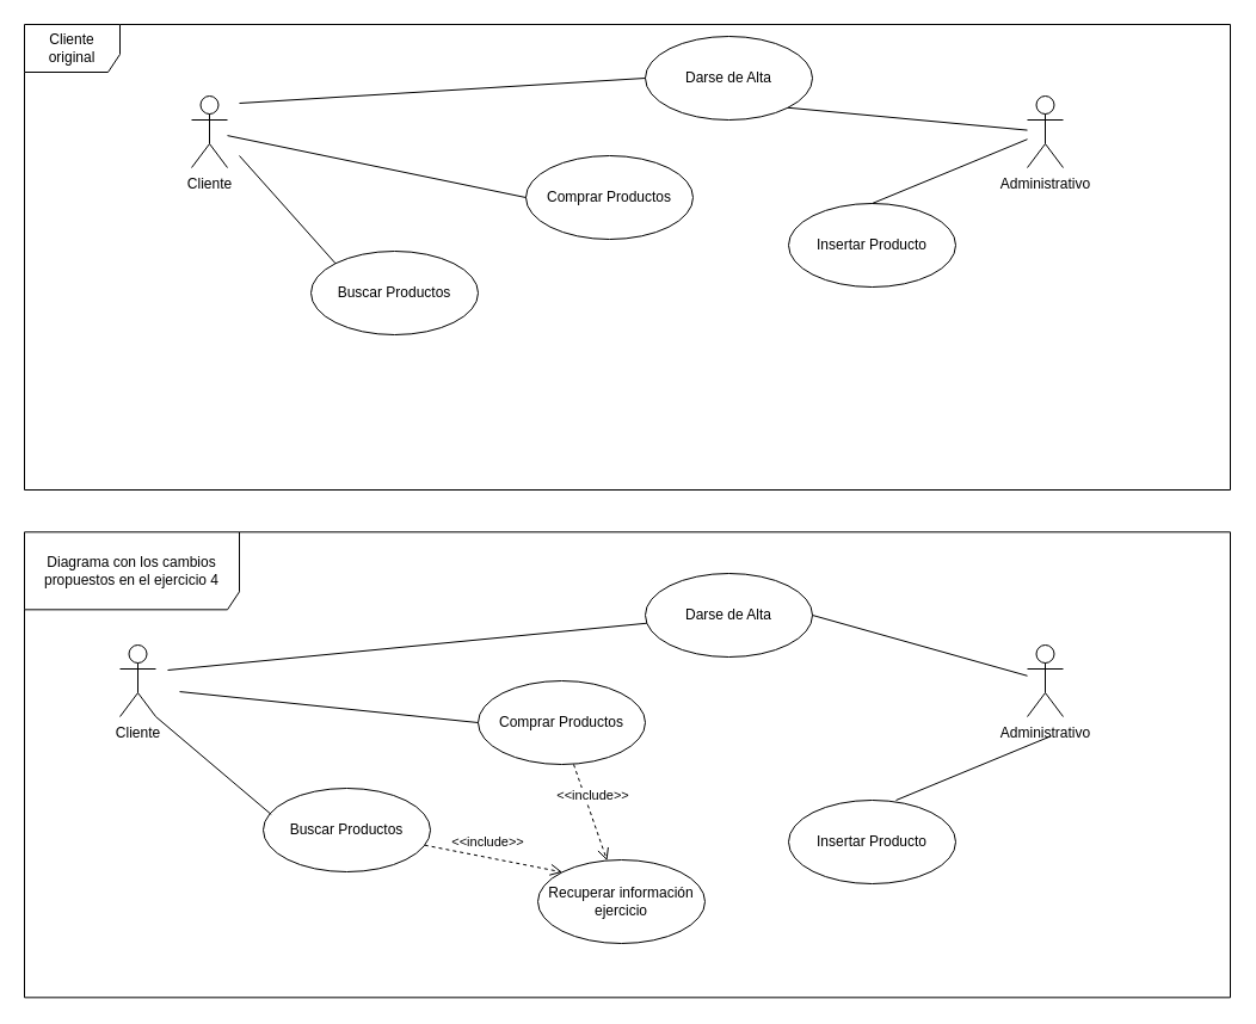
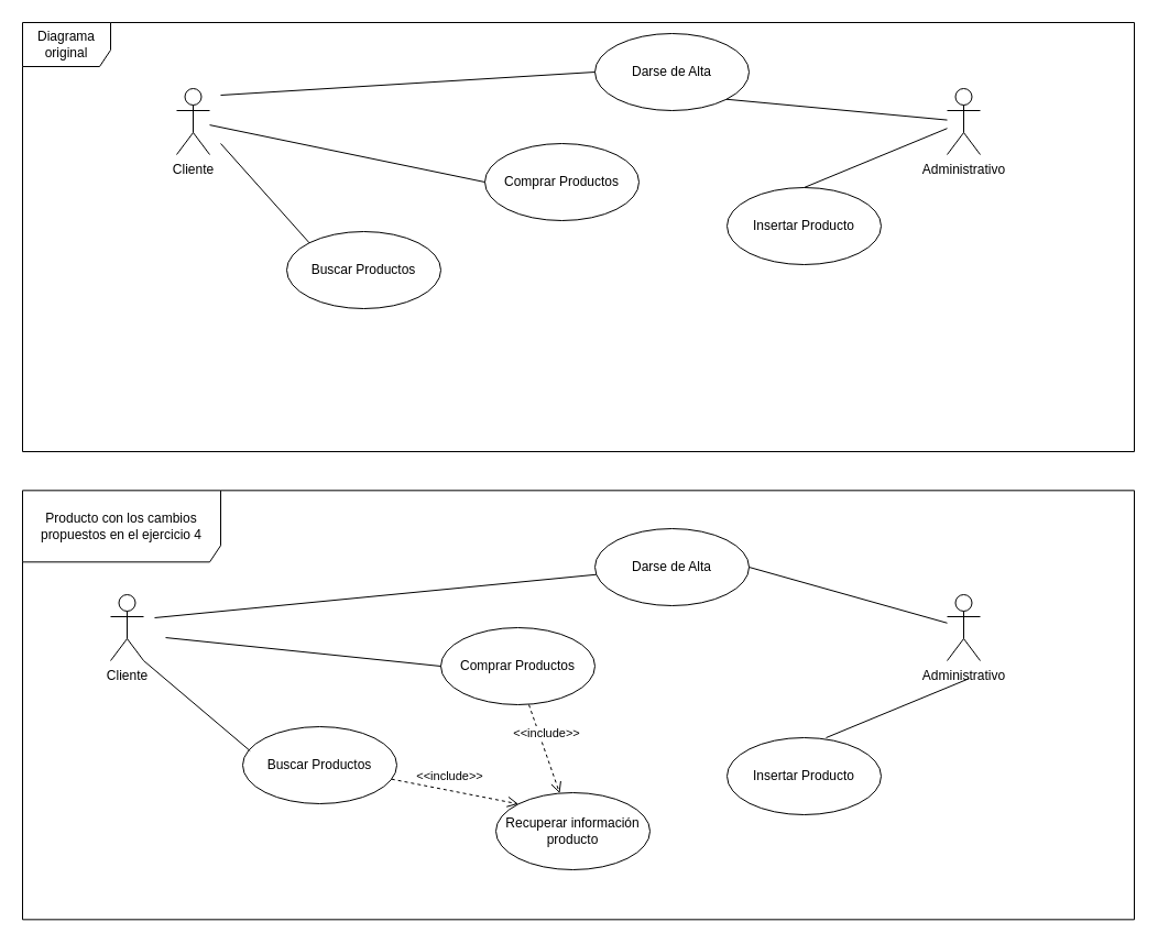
- <mxCell id="2" value="Cliente original" style="shape=umlFrame;whiteSpace=wrap;html=1;width=80;height=40;" parent="1" vertex="1"><mxGeometry x="20" y="20" width="1010" height="390" as="geometry" /></mxCell>
+ <mxCell id="2" value="Diagrama original" style="shape=umlFrame;whiteSpace=wrap;html=1;width=80;height=40;" parent="1" vertex="1"><mxGeometry x="20" y="20" width="1010" height="390" as="geometry" /></mxCell>
- <mxCell id="14" value="Diagrama con los cambios propuestos en el ejercicio 4" style="shape=umlFrame;whiteSpace=wrap;html=1;width=180;height=65;" parent="1" vertex="1"><mxGeometry x="20" y="445.33" width="1010" height="390" as="geometry" /></mxCell>
+ <mxCell id="14" value="Producto con los cambios propuestos en el ejercicio 4" style="shape=umlFrame;whiteSpace=wrap;html=1;width=180;height=65;" parent="1" vertex="1"><mxGeometry x="20" y="445.33" width="1010" height="390" as="geometry" /></mxCell>
- <mxCell id="22" value="Recuperar información ejercicio" style="ellipse;whiteSpace=wrap;html=1;" parent="1" vertex="1"><mxGeometry x="450" y="720" width="140" height="70" as="geometry" /></mxCell>
+ <mxCell id="22" value="Recuperar información producto" style="ellipse;whiteSpace=wrap;html=1;" parent="1" vertex="1"><mxGeometry x="450" y="720" width="140" height="70" as="geometry" /></mxCell>
